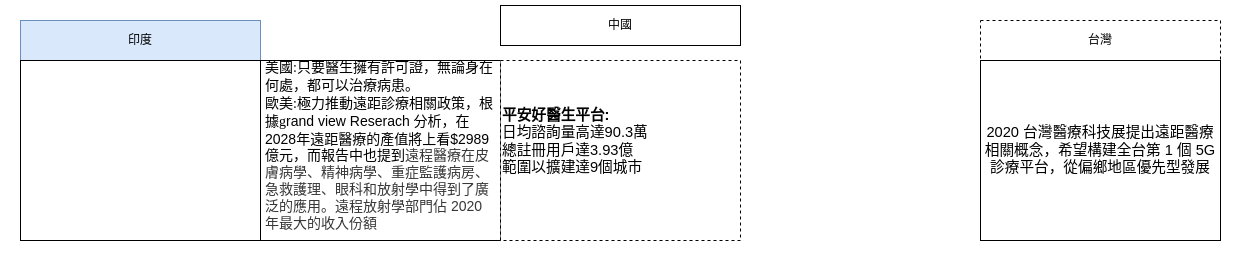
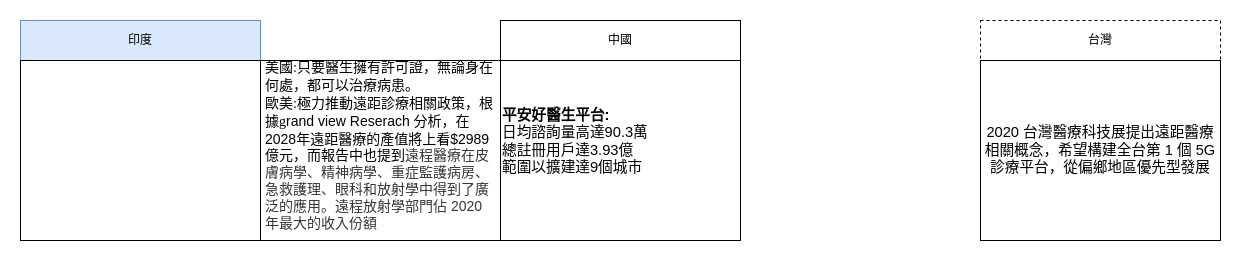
- <mxCell id="4" value="中國" style="rounded=0;whiteSpace=wrap;html=1;" vertex="1" parent="1"><mxGeometry x="500" y="5" width="240" height="40" as="geometry" /></mxCell>
+ <mxCell id="4" value="中國" style="rounded=0;whiteSpace=wrap;html=1;" vertex="1" parent="1"><mxGeometry x="500" y="20" width="240" height="40" as="geometry" /></mxCell>
- <mxCell id="8" value="&lt;b style=&quot;font-family: &amp;#34;arial&amp;#34; ; font-size: 14.667px ; text-align: center&quot;&gt;平安好醫生平台:&lt;br&gt;&lt;/b&gt;&lt;span style=&quot;font-family: &amp;#34;arial&amp;#34; ; font-size: 14.667px ; text-align: center&quot;&gt;日均諮詢量高達90.3萬&lt;br&gt;&lt;/span&gt;&lt;span style=&quot;background-color: transparent ; font-family: &amp;#34;arial&amp;#34; ; font-size: 11pt ; text-align: center&quot;&gt;總註冊用戶達3.93億&lt;br&gt;&lt;/span&gt;&lt;span style=&quot;font-family: &amp;#34;arial&amp;#34; ; font-size: 14.667px&quot;&gt;範圍以擴建達9個城市&lt;/span&gt;&lt;span style=&quot;font-family: &amp;#34;arial&amp;#34; ; font-size: 14.667px ; text-align: center&quot;&gt;&lt;br&gt;&lt;/span&gt;&lt;div&gt;&lt;span style=&quot;font-size: 11pt ; font-family: &amp;#34;arial&amp;#34; ; background-color: transparent ; vertical-align: baseline&quot;&gt;&lt;br&gt;&lt;/span&gt;&lt;/div&gt;" style="rounded=0;whiteSpace=wrap;html=1;align=left;dashed=1;" vertex="1" parent="1"><mxGeometry x="500" y="60" width="240" height="180" as="geometry" /></mxCell>
+ <mxCell id="8" value="&lt;b style=&quot;font-family: &amp;#34;arial&amp;#34; ; font-size: 14.667px ; text-align: center&quot;&gt;平安好醫生平台:&lt;br&gt;&lt;/b&gt;&lt;span style=&quot;font-family: &amp;#34;arial&amp;#34; ; font-size: 14.667px ; text-align: center&quot;&gt;日均諮詢量高達90.3萬&lt;br&gt;&lt;/span&gt;&lt;span style=&quot;background-color: transparent ; font-family: &amp;#34;arial&amp;#34; ; font-size: 11pt ; text-align: center&quot;&gt;總註冊用戶達3.93億&lt;br&gt;&lt;/span&gt;&lt;span style=&quot;font-family: &amp;#34;arial&amp;#34; ; font-size: 14.667px&quot;&gt;範圍以擴建達9個城市&lt;/span&gt;&lt;span style=&quot;font-family: &amp;#34;arial&amp;#34; ; font-size: 14.667px ; text-align: center&quot;&gt;&lt;br&gt;&lt;/span&gt;&lt;div&gt;&lt;span style=&quot;font-size: 11pt ; font-family: &amp;#34;arial&amp;#34; ; background-color: transparent ; vertical-align: baseline&quot;&gt;&lt;br&gt;&lt;/span&gt;&lt;/div&gt;" style="rounded=0;whiteSpace=wrap;html=1;align=left;" vertex="1" parent="1"><mxGeometry x="500" y="60" width="240" height="180" as="geometry" /></mxCell>
